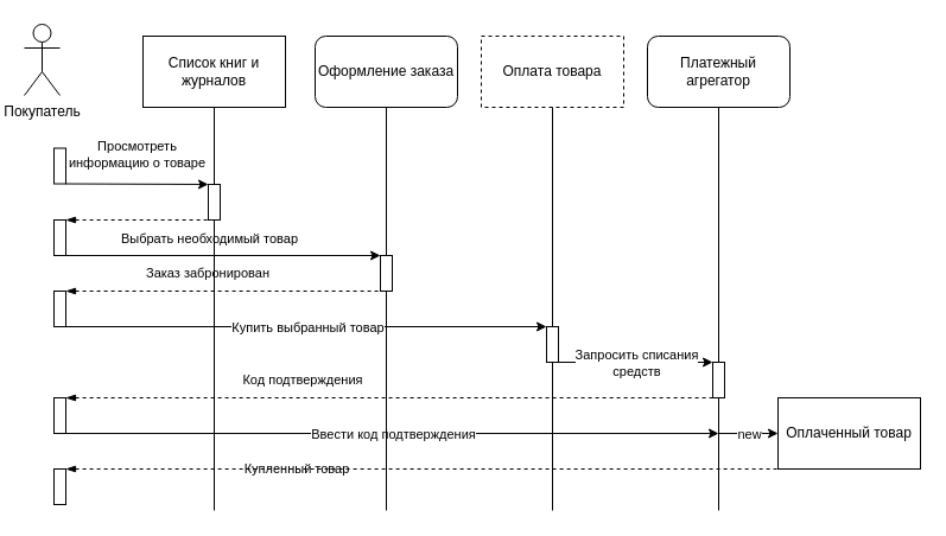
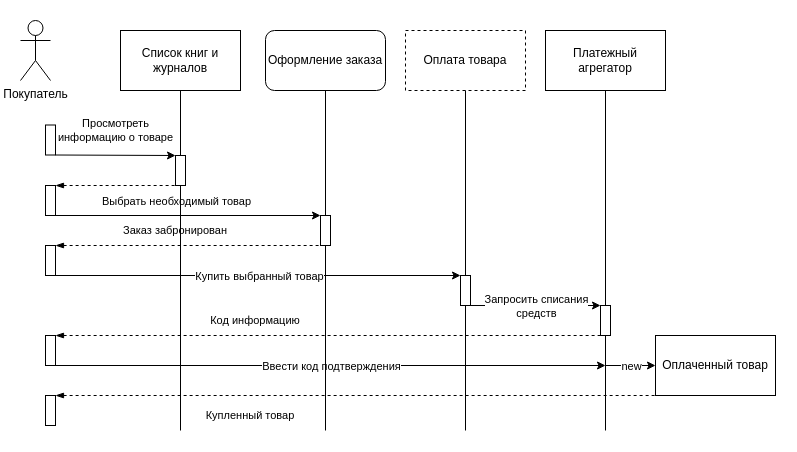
- <mxCell id="18" value="Платежный агрегатор" style="whiteSpace=wrap;html=1;rounded=1;" parent="1" vertex="1"><mxGeometry x="545" y="30" width="120" height="60" as="geometry" /></mxCell>
+ <mxCell id="18" value="Платежный агрегатор" style="rounded=0;whiteSpace=wrap;html=1;" parent="1" vertex="1"><mxGeometry x="545" y="30" width="120" height="60" as="geometry" /></mxCell>
- <mxCell id="42" value="&lt;font style=&quot;font-size: 11px&quot;&gt;Код подтверждения&lt;/font&gt;" style="text;html=1;strokeColor=none;fillColor=none;align=center;verticalAlign=middle;whiteSpace=wrap;rounded=0;" vertex="1" parent="1"><mxGeometry x="195" y="310" width="120" height="20" as="geometry" /></mxCell>
+ <mxCell id="42" value="&lt;font style=&quot;font-size: 11px&quot;&gt;Код информацию&lt;/font&gt;" style="text;html=1;strokeColor=none;fillColor=none;align=center;verticalAlign=middle;whiteSpace=wrap;rounded=0;" vertex="1" parent="1"><mxGeometry x="195" y="310" width="120" height="20" as="geometry" /></mxCell>
- <mxCell id="43" value="&lt;font style=&quot;font-size: 11px&quot;&gt;Купленный товар&lt;/font&gt;" style="text;html=1;strokeColor=none;fillColor=none;align=center;verticalAlign=middle;whiteSpace=wrap;rounded=0;" vertex="1" parent="1"><mxGeometry x="195" y="385" width="110" height="20" as="geometry" /></mxCell>
+ <mxCell id="43" value="&lt;font style=&quot;font-size: 11px&quot;&gt;Купленный товар&lt;/font&gt;" style="text;html=1;strokeColor=none;fillColor=none;align=center;verticalAlign=middle;whiteSpace=wrap;rounded=0;" vertex="1" parent="1"><mxGeometry x="195" y="405" width="110" height="20" as="geometry" /></mxCell>
